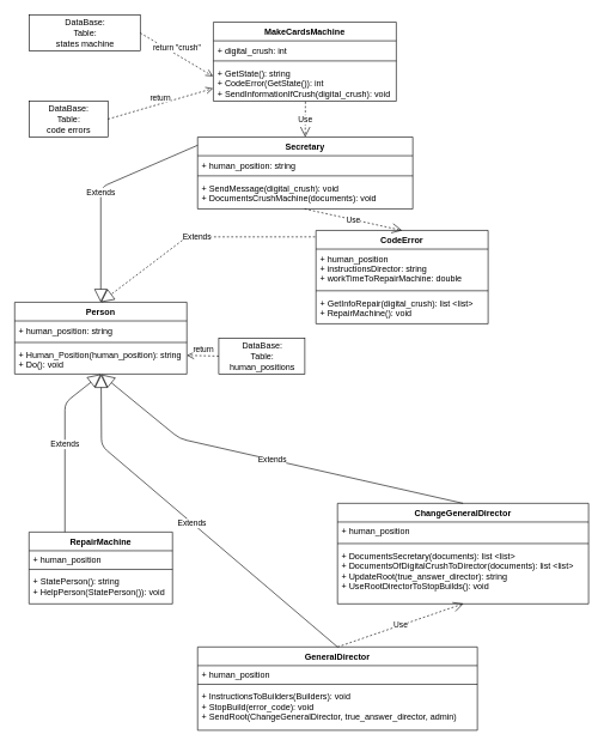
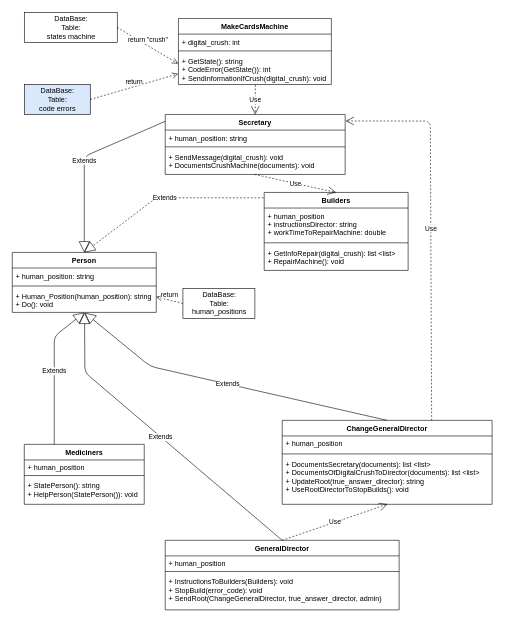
- <mxCell id="37" value="DataBase:&lt;br&gt;Table:&lt;br&gt;code errors" style="html=1;" vertex="1" parent="1"><mxGeometry x="40" y="140" width="110" height="50" as="geometry" /></mxCell>
+ <mxCell id="37" value="DataBase:&lt;br&gt;Table:&lt;br&gt;code errors" style="html=1;fillColor=#dae8fc;" vertex="1" parent="1"><mxGeometry x="40" y="140" width="110" height="50" as="geometry" /></mxCell>
+ <mxCell id="36" value="Use" style="endArrow=open;endSize=12;dashed=1;html=1;entryX=1.002;entryY=0.108;entryDx=0;entryDy=0;entryPerimeter=0;exitX=0.712;exitY=0.002;exitDx=0;exitDy=0;exitPerimeter=0;" edge="1" parent="1" source="18" target="2"><mxGeometry width="160" relative="1" as="geometry"><mxPoint x="717" y="600" as="sourcePoint" /><mxPoint x="811.96" y="494.8" as="targetPoint" /><Array as="points"><mxPoint x="717" y="201" /></Array></mxGeometry></mxCell>
- <mxCell id="39" value="CodeError" style="swimlane;fontStyle=1;align=center;verticalAlign=top;childLayout=stackLayout;horizontal=1;startSize=26;horizontalStack=0;resizeParent=1;resizeParentMax=0;resizeLast=0;collapsible=1;marginBottom=0;" vertex="1" parent="1"><mxGeometry x="440" y="320" width="240" height="130" as="geometry" /></mxCell>
+ <mxCell id="39" value="Builders" style="swimlane;fontStyle=1;align=center;verticalAlign=top;childLayout=stackLayout;horizontal=1;startSize=26;horizontalStack=0;resizeParent=1;resizeParentMax=0;resizeLast=0;collapsible=1;marginBottom=0;" vertex="1" parent="1"><mxGeometry x="440" y="320" width="240" height="130" as="geometry" /></mxCell>
- <mxCell id="7" value="DataBase:&lt;br&gt;Table:&lt;br&gt;human_positions" style="html=1;" vertex="1" parent="1"><mxGeometry x="304.5" y="470" width="120" height="50" as="geometry" /></mxCell>
+ <mxCell id="7" value="DataBase:&lt;br&gt;Table:&lt;br&gt;human_positions" style="html=1;" vertex="1" parent="1"><mxGeometry x="304.5" y="480" width="120" height="50" as="geometry" /></mxCell>
- <mxCell id="31" value="RepairMachine" style="swimlane;fontStyle=1;align=center;verticalAlign=top;childLayout=stackLayout;horizontal=1;startSize=26;horizontalStack=0;resizeParent=1;resizeParentMax=0;resizeLast=0;collapsible=1;marginBottom=0;" vertex="1" parent="1"><mxGeometry x="40" y="740" width="200" height="100" as="geometry" /></mxCell>
+ <mxCell id="31" value="Mediciners" style="swimlane;fontStyle=1;align=center;verticalAlign=top;childLayout=stackLayout;horizontal=1;startSize=26;horizontalStack=0;resizeParent=1;resizeParentMax=0;resizeLast=0;collapsible=1;marginBottom=0;" vertex="1" parent="1"><mxGeometry x="40" y="740" width="200" height="100" as="geometry" /></mxCell>
